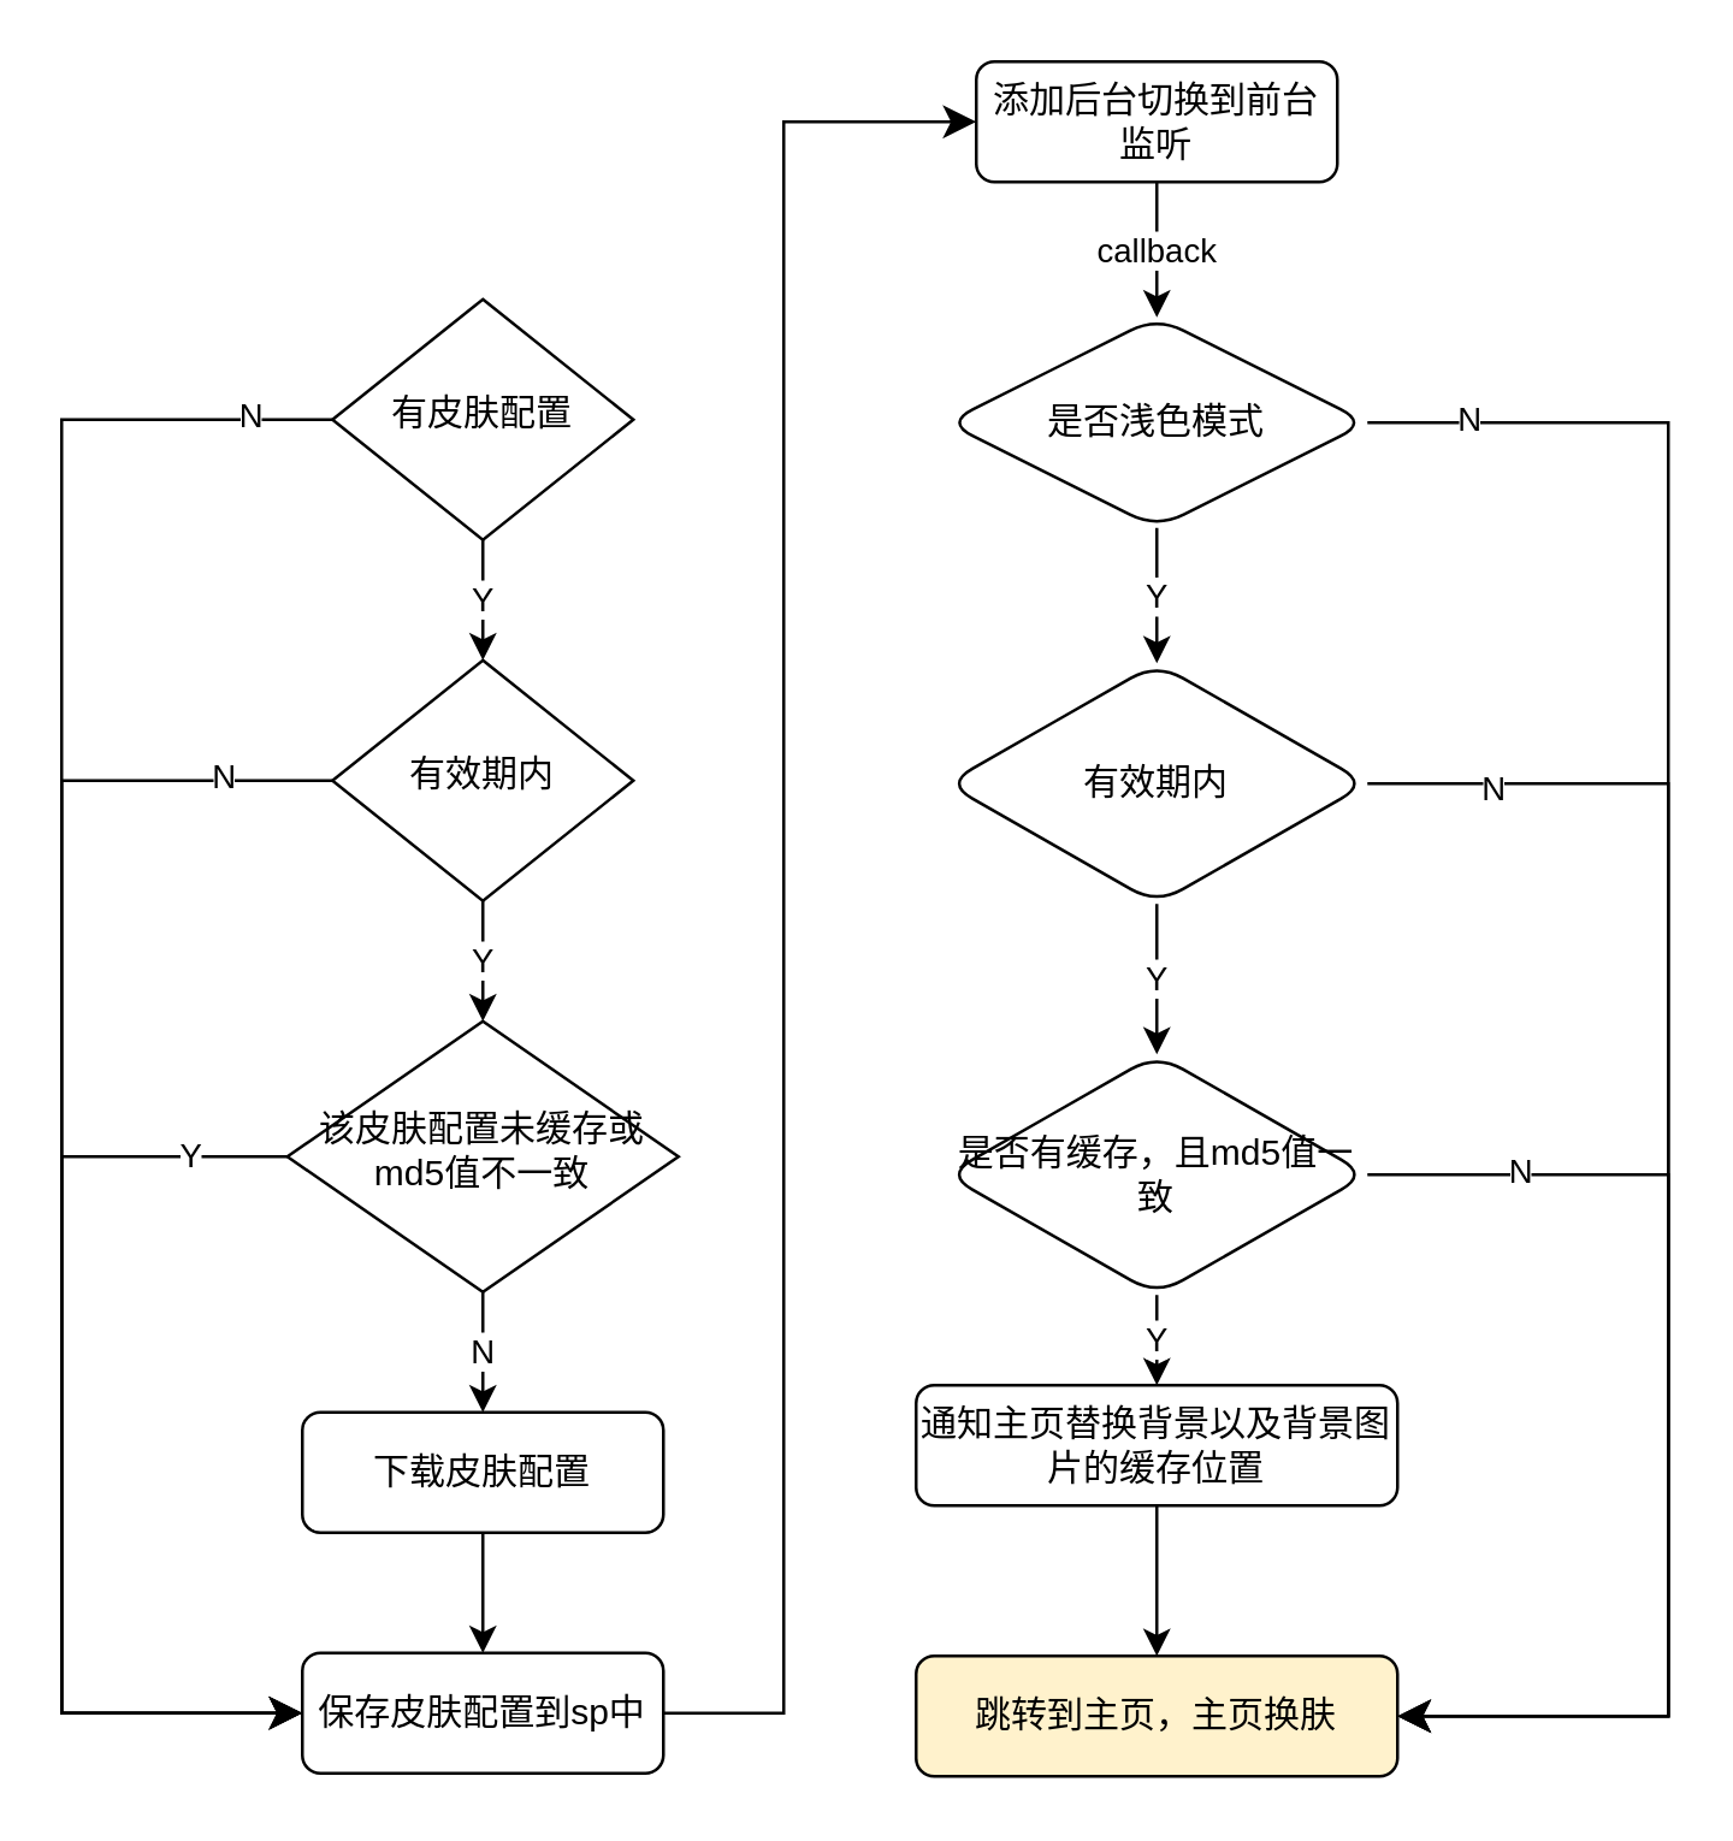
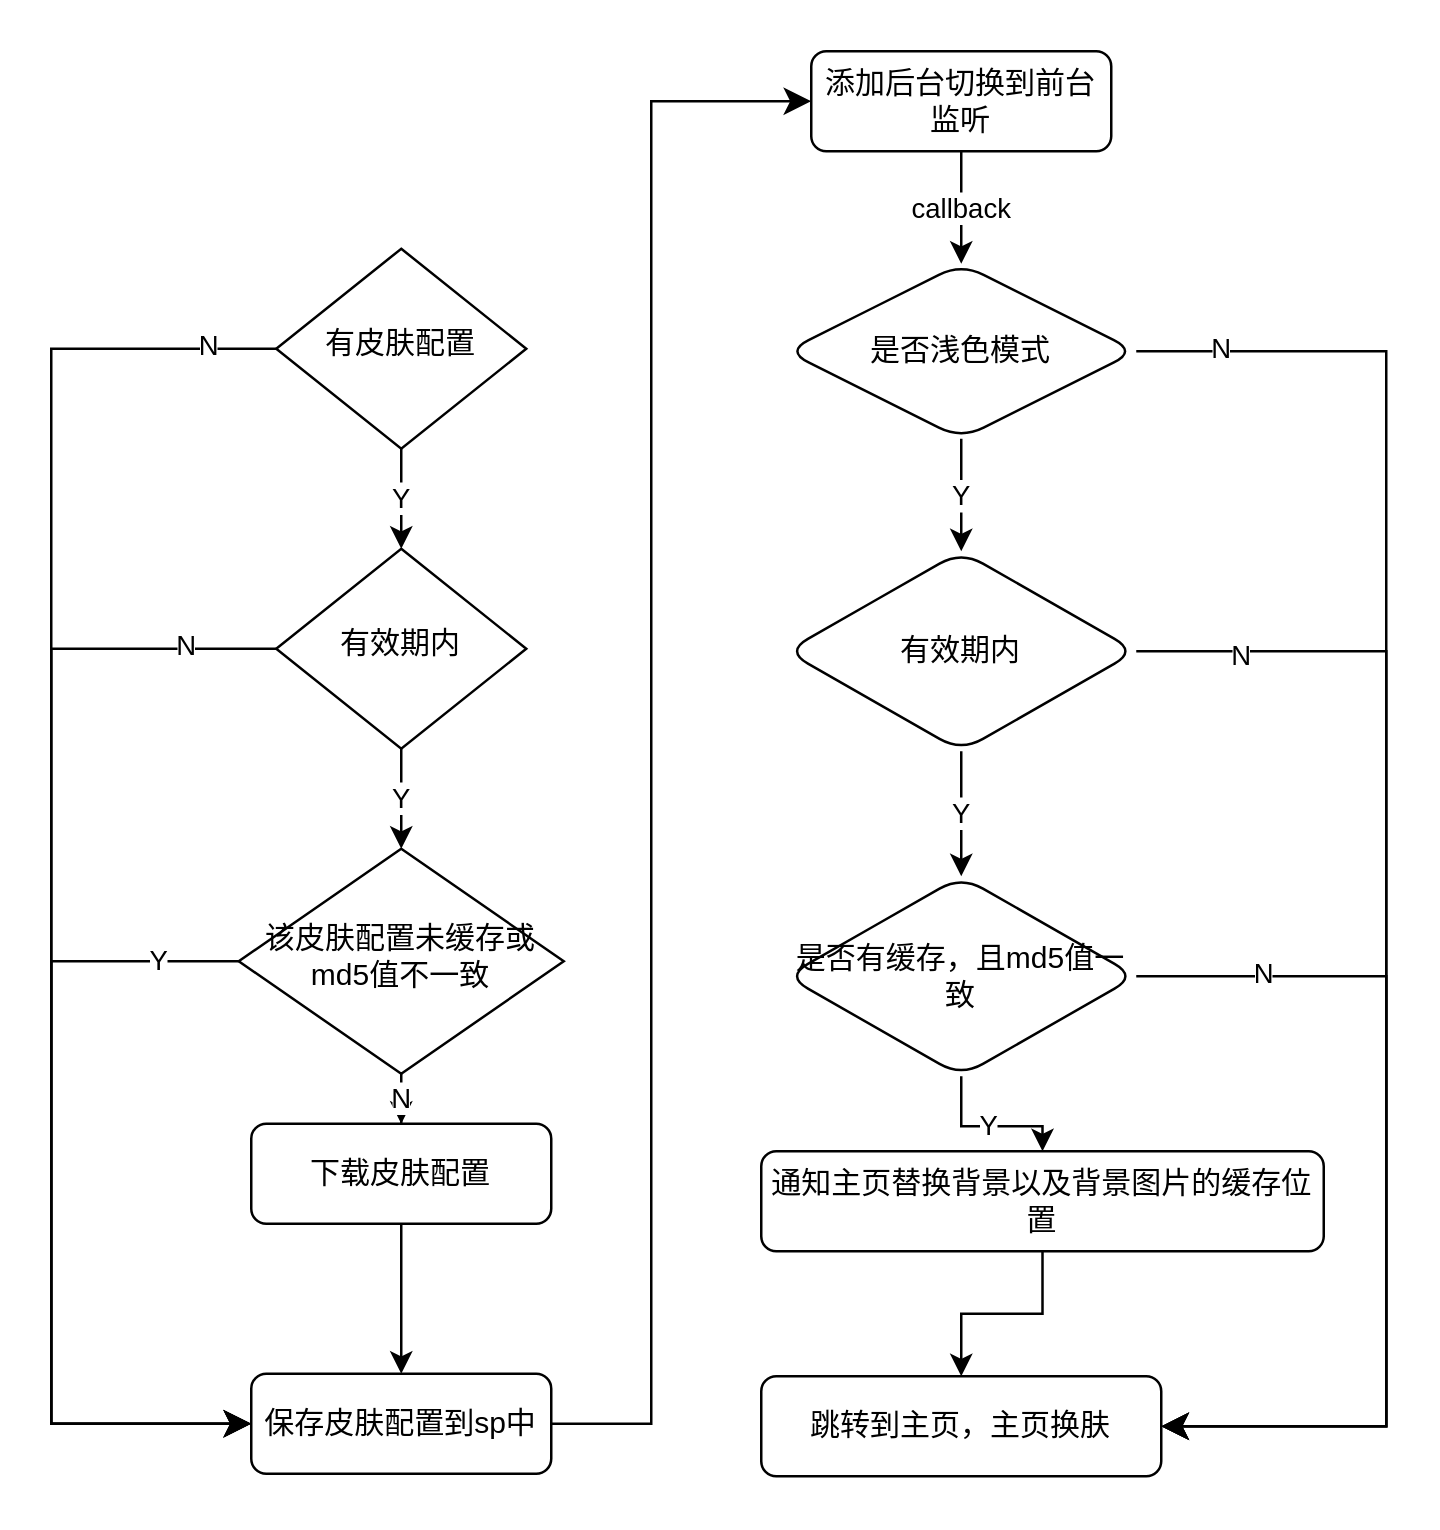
- <mxCell id="26" value="通知主页替换背景以及背景图片的缓存位置" style="rounded=1;whiteSpace=wrap;html=1;fontSize=12;glass=0;strokeWidth=1;shadow=0;" vertex="1" parent="1"><mxGeometry x="304" y="460" width="160" height="40" as="geometry" /></mxCell>
+ <mxCell id="26" value="通知主页替换背景以及背景图片的缓存位置" style="rounded=1;whiteSpace=wrap;html=1;fontSize=12;glass=0;strokeWidth=1;shadow=0;" vertex="1" parent="1"><mxGeometry x="304" y="460" width="225" height="40" as="geometry" /></mxCell>
- <mxCell id="9" value="下载皮肤配置" style="rounded=1;whiteSpace=wrap;html=1;fontSize=12;glass=0;strokeWidth=1;shadow=0;" parent="1" vertex="1"><mxGeometry x="100" y="469" width="120" height="40" as="geometry" /></mxCell>
+ <mxCell id="9" value="下载皮肤配置" style="rounded=1;whiteSpace=wrap;html=1;fontSize=12;glass=0;strokeWidth=1;shadow=0;" parent="1" vertex="1"><mxGeometry x="100" y="449" width="120" height="40" as="geometry" /></mxCell>
- <mxCell id="27" value="跳转到主页，主页换肤" style="rounded=1;whiteSpace=wrap;html=1;fontSize=12;glass=0;strokeWidth=1;shadow=0;fillColor=#fff2cc;" vertex="1" parent="1"><mxGeometry x="304" y="550" width="160" height="40" as="geometry" /></mxCell>
+ <mxCell id="27" value="跳转到主页，主页换肤" style="rounded=1;whiteSpace=wrap;html=1;fontSize=12;glass=0;strokeWidth=1;shadow=0;" vertex="1" parent="1"><mxGeometry x="304" y="550" width="160" height="40" as="geometry" /></mxCell>
